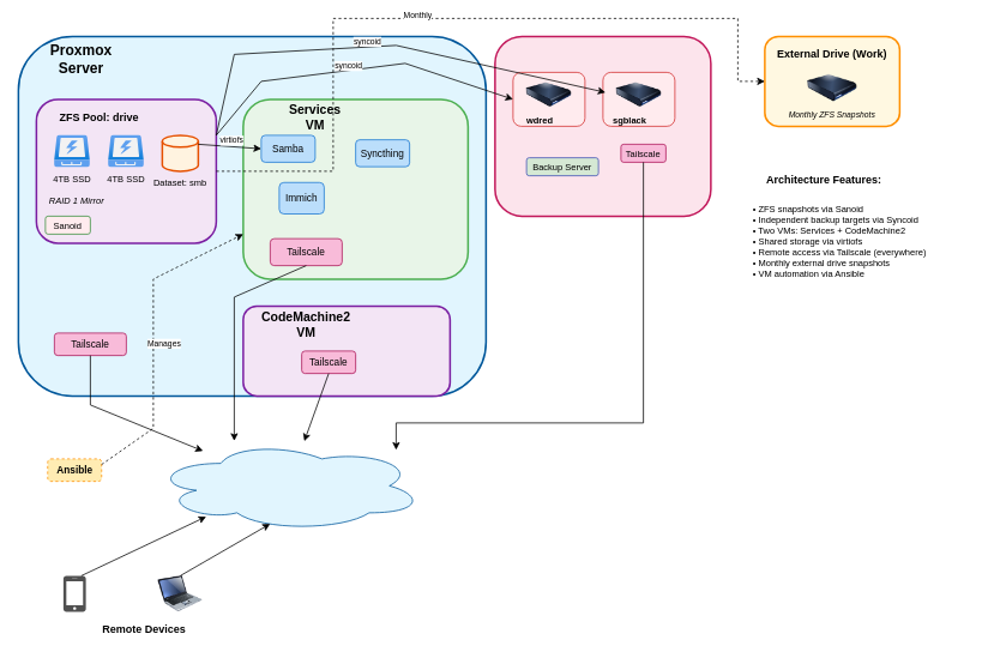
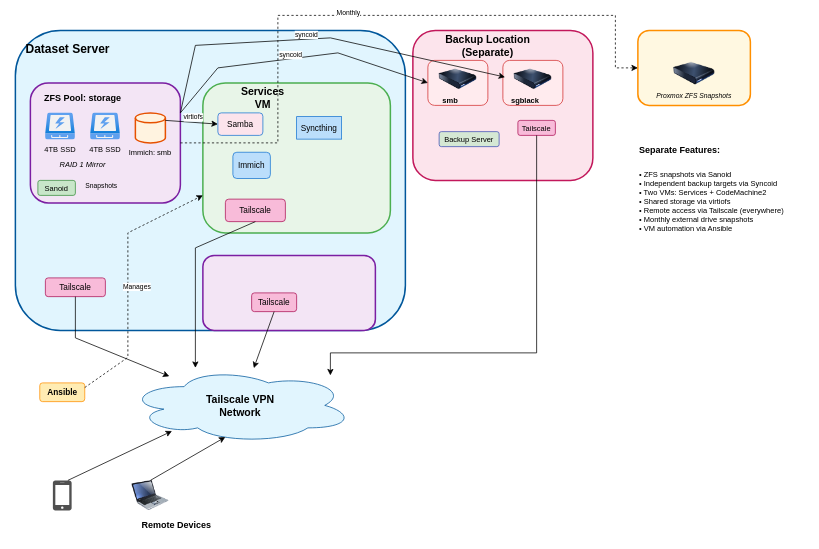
+ <mxCell id="28" value="Backup Location (Separate)" style="text;html=1;strokeColor=none;fillColor=none;align=center;verticalAlign=middle;whiteSpace=wrap;rounded=0;fontSize=14;fontStyle=1;" parent="1" vertex="1"><mxGeometry x="560" y="50" width="180" height="20" as="geometry" /></mxCell>
- <mxCell id="42" value="External Drive (Work)" style="text;html=1;strokeColor=none;fillColor=none;align=center;verticalAlign=middle;whiteSpace=wrap;rounded=0;fontSize=12;fontStyle=1;" parent="1" vertex="1"><mxGeometry x="860" y="50" width="130" height="20" as="geometry" /></mxCell>
- <mxCell id="3" value="Proxmox Server" style="text;html=1;strokeColor=none;fillColor=none;align=center;verticalAlign=middle;whiteSpace=wrap;rounded=0;fontSize=16;fontStyle=1;" parent="1" vertex="1"><mxGeometry x="30" y="50" width="120" height="30" as="geometry" /></mxCell>
+ <mxCell id="3" value="Dataset Server" style="text;html=1;strokeColor=none;fillColor=none;align=center;verticalAlign=middle;whiteSpace=wrap;rounded=0;fontSize=16;fontStyle=1;" parent="1" vertex="1"><mxGeometry x="30" y="50" width="120" height="30" as="geometry" /></mxCell>
- <mxCell id="44" value="Monthly ZFS Snapshots" style="text;html=1;strokeColor=none;fillColor=none;align=center;verticalAlign=middle;whiteSpace=wrap;rounded=0;fontSize=9;fontStyle=2;" parent="1" vertex="1"><mxGeometry x="860" y="120" width="130" height="15" as="geometry" /></mxCell>
+ <mxCell id="44" value="Proxmox ZFS Snapshots" style="text;html=1;strokeColor=none;fillColor=none;align=center;verticalAlign=middle;whiteSpace=wrap;rounded=0;fontSize=9;fontStyle=2;" parent="1" vertex="1"><mxGeometry x="860" y="120" width="130" height="15" as="geometry" /></mxCell>
- <mxCell id="5" value="ZFS Pool: drive" style="text;html=1;strokeColor=none;fillColor=none;align=center;verticalAlign=middle;whiteSpace=wrap;rounded=0;fontSize=12;fontStyle=1;" parent="1" vertex="1"><mxGeometry x="50" y="120" width="120" height="20" as="geometry" /></mxCell>
+ <mxCell id="5" value="ZFS Pool: storage" style="text;html=1;strokeColor=none;fillColor=none;align=center;verticalAlign=middle;whiteSpace=wrap;rounded=0;fontSize=12;fontStyle=1;" parent="1" vertex="1"><mxGeometry x="50" y="120" width="120" height="20" as="geometry" /></mxCell>
- <mxCell id="33" value="wdred" style="text;html=1;strokeColor=none;fillColor=none;align=center;verticalAlign=middle;whiteSpace=wrap;rounded=0;fontSize=10;fontStyle=1;" parent="1" vertex="1"><mxGeometry x="580" y="125" width="40" height="15" as="geometry" /></mxCell>
+ <mxCell id="33" value="smb" style="text;html=1;strokeColor=none;fillColor=none;align=center;verticalAlign=middle;whiteSpace=wrap;rounded=0;fontSize=10;fontStyle=1;" parent="1" vertex="1"><mxGeometry x="580" y="125" width="40" height="15" as="geometry" /></mxCell>
- <mxCell id="17" value="Samba" style="rounded=1;whiteSpace=wrap;html=1;fillColor=#bbdefb;strokeColor=#1976d2;fontSize=11;" parent="1" vertex="1"><mxGeometry x="290" y="150" width="60" height="30" as="geometry" /></mxCell>
+ <mxCell id="17" value="Samba" style="rounded=1;whiteSpace=wrap;html=1;fillColor=#fce4ec;strokeColor=#1976d2;fontSize=11;" parent="1" vertex="1"><mxGeometry x="290" y="150" width="60" height="30" as="geometry" /></mxCell>
- <mxCell id="19" value="Syncthing" style="rounded=1;whiteSpace=wrap;html=1;fillColor=#bbdefb;strokeColor=#1976d2;fontSize=11;" parent="1" vertex="1"><mxGeometry x="395" y="155" width="60" height="30" as="geometry" /></mxCell>
+ <mxCell id="19" value="Syncthing" style="whiteSpace=wrap;html=1;fillColor=#bbdefb;strokeColor=#1976d2;fontSize=11;rounded=0;" parent="1" vertex="1"><mxGeometry x="395" y="155" width="60" height="30" as="geometry" /></mxCell>
- <mxCell id="61" value="Architecture Features:" style="text;html=1;strokeColor=none;fillColor=none;align=left;verticalAlign=middle;whiteSpace=wrap;rounded=0;fontSize=12;fontStyle=1;" parent="1" vertex="1"><mxGeometry x="850" y="190" width="140" height="20" as="geometry" /></mxCell>
+ <mxCell id="61" value="Separate Features:" style="text;html=1;strokeColor=none;fillColor=none;align=left;verticalAlign=middle;whiteSpace=wrap;rounded=0;fontSize=12;fontStyle=1;" parent="1" vertex="1"><mxGeometry x="850" y="190" width="140" height="20" as="geometry" /></mxCell>
- <mxCell id="12" value="Dataset: smb" style="text;html=1;strokeColor=none;fillColor=none;align=center;verticalAlign=middle;whiteSpace=wrap;rounded=0;fontSize=10;" parent="1" vertex="1"><mxGeometry x="165" y="195" width="70" height="15" as="geometry" /></mxCell>
+ <mxCell id="12" value="Immich: smb" style="text;html=1;strokeColor=none;fillColor=none;align=center;verticalAlign=middle;whiteSpace=wrap;rounded=0;fontSize=10;" parent="1" vertex="1"><mxGeometry x="165" y="195" width="70" height="15" as="geometry" /></mxCell>
- <mxCell id="10" value="RAID 1 Mirror" style="text;html=1;strokeColor=none;fillColor=none;align=center;verticalAlign=middle;whiteSpace=wrap;rounded=0;fontSize=10;fontStyle=2;" parent="1" vertex="1"><mxGeometry x="45" y="215" width="80" height="15" as="geometry" /></mxCell>
+ <mxCell id="10" value="RAID 1 Mirror" style="text;html=1;strokeColor=none;fillColor=none;align=center;verticalAlign=middle;whiteSpace=wrap;rounded=0;fontSize=10;fontStyle=2;" parent="1" vertex="1"><mxGeometry x="70" y="210" width="80" height="15" as="geometry" /></mxCell>
+ <mxCell id="14" value="Snapshots" style="text;html=1;strokeColor=none;fillColor=none;align=center;verticalAlign=middle;whiteSpace=wrap;rounded=0;fontSize=9;" parent="1" vertex="1"><mxGeometry x="110" y="240" width="50" height="15" as="geometry" /></mxCell>
- <mxCell id="13" value="Sanoid" style="rounded=1;whiteSpace=wrap;html=1;fillColor=#ffebee;strokeColor=#388e3c;fontSize=10;" parent="1" vertex="1"><mxGeometry x="50" y="240" width="50" height="20" as="geometry" /></mxCell>
+ <mxCell id="13" value="Sanoid" style="rounded=1;whiteSpace=wrap;html=1;fillColor=#c8e6c9;strokeColor=#388e3c;fontSize=10;" parent="1" vertex="1"><mxGeometry x="50" y="240" width="50" height="20" as="geometry" /></mxCell>
- <mxCell id="62" value="• ZFS snapshots via Sanoid&#10;• Independent backup targets via Syncoid&#10;• Two VMs: Services + CodeMachine2&#10;• Shared storage via virtiofs&#10;• Remote access via Tailscale (everywhere)&#10;• Monthly external drive snapshots&#10;• VM automation via Ansible" style="text;html=1;strokeColor=none;fillColor=none;align=left;verticalAlign=top;whiteSpace=wrap;rounded=0;fontSize=10;" parent="1" vertex="1"><mxGeometry x="835" y="220" width="220" height="120" as="geometry" /></mxCell>
+ <mxCell id="62" value="• ZFS snapshots via Sanoid&#10;• Independent backup targets via Syncoid&#10;• Two VMs: Services + CodeMachine2&#10;• Shared storage via virtiofs&#10;• Remote access via Tailscale (everywhere)&#10;• Monthly external drive snapshots&#10;• VM automation via Ansible" style="text;html=1;strokeColor=none;fillColor=none;align=left;verticalAlign=top;whiteSpace=wrap;rounded=0;fontSize=10;" parent="1" vertex="1"><mxGeometry x="850" y="220" width="220" height="120" as="geometry" /></mxCell>
- <mxCell id="22" value="CodeMachine2 VM" style="text;html=1;strokeColor=none;fillColor=none;align=center;verticalAlign=middle;whiteSpace=wrap;rounded=0;fontSize=14;fontStyle=1;" parent="1" vertex="1"><mxGeometry x="280" y="350" width="120" height="20" as="geometry" /></mxCell>
- <mxCell id="58" value="Ansible" style="rounded=1;whiteSpace=wrap;html=1;fillColor=#ffecb3;strokeColor=#ff8f00;fontSize=11;fontStyle=1;dashed=1;" parent="1" vertex="1"><mxGeometry x="52.5" y="510" width="60" height="25" as="geometry" /></mxCell>
+ <mxCell id="58" value="Ansible" style="rounded=1;whiteSpace=wrap;html=1;fillColor=#ffecb3;strokeColor=#ff8f00;fontSize=11;fontStyle=1;" parent="1" vertex="1"><mxGeometry x="52.5" y="510" width="60" height="25" as="geometry" /></mxCell>
+ <mxCell id="48" value="Tailscale VPN Network" style="text;html=1;strokeColor=none;fillColor=none;align=center;verticalAlign=middle;whiteSpace=wrap;rounded=0;fontSize=14;fontStyle=1;" parent="1" vertex="1"><mxGeometry x="245" y="525" width="150" height="30" as="geometry" /></mxCell>
- <mxCell id="55" value="Remote Devices" style="text;html=1;strokeColor=none;fillColor=none;align=center;verticalAlign=middle;whiteSpace=wrap;rounded=0;fontSize=12;fontStyle=1;" parent="1" vertex="1"><mxGeometry x="110" y="690" width="100" height="20" as="geometry" /></mxCell>
+ <mxCell id="55" value="Remote Devices" style="text;html=1;strokeColor=none;fillColor=none;align=center;verticalAlign=middle;whiteSpace=wrap;rounded=0;fontSize=12;fontStyle=1;" parent="1" vertex="1"><mxGeometry x="185" y="690" width="100" height="20" as="geometry" /></mxCell>
